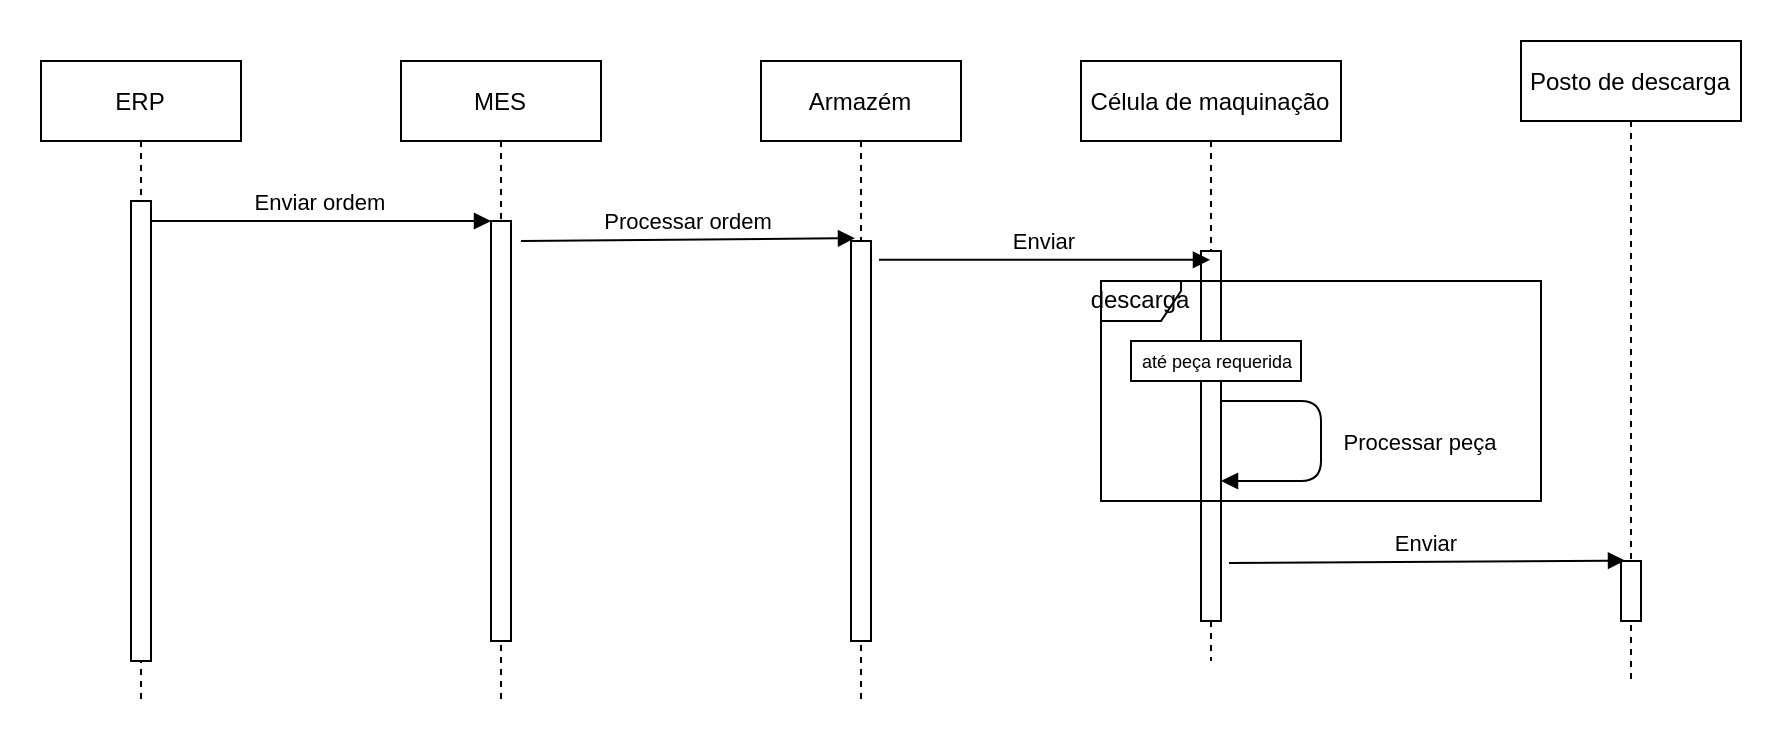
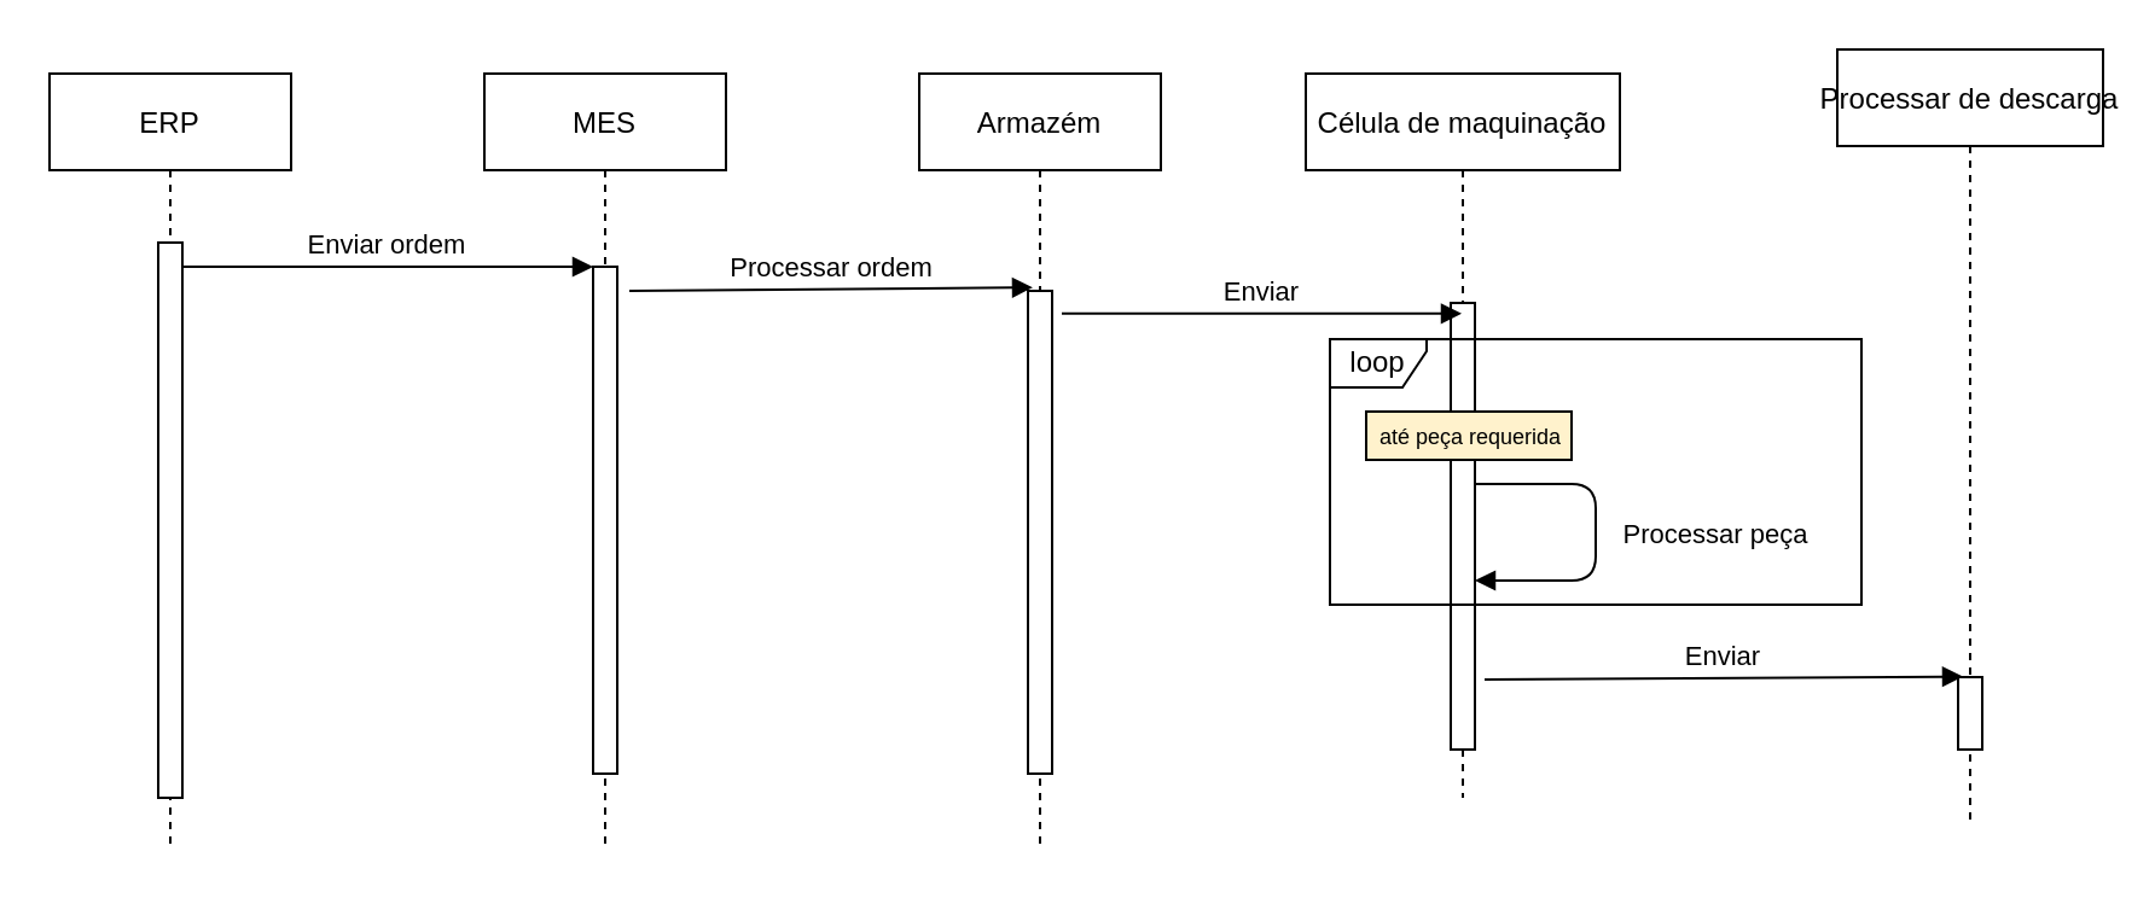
- <mxCell id="16" value="Posto de descarga" style="shape=umlLifeline;perimeter=lifelinePerimeter;container=1;collapsible=0;recursiveResize=0;rounded=0;shadow=0;strokeWidth=1;" parent="1" vertex="1"><mxGeometry x="760" y="20" width="110" height="320" as="geometry" /></mxCell>
+ <mxCell id="16" value="Processar de descarga" style="shape=umlLifeline;perimeter=lifelinePerimeter;container=1;collapsible=0;recursiveResize=0;rounded=0;shadow=0;strokeWidth=1;" parent="1" vertex="1"><mxGeometry x="760" y="20" width="110" height="320" as="geometry" /></mxCell>
- <mxCell id="13" value="descarga" style="shape=umlFrame;whiteSpace=wrap;html=1;width=40;height=20;" parent="1" vertex="1"><mxGeometry x="550" y="140" width="220" height="110" as="geometry" /></mxCell>
+ <mxCell id="13" value="loop" style="shape=umlFrame;whiteSpace=wrap;html=1;width=40;height=20;" parent="1" vertex="1"><mxGeometry x="550" y="140" width="220" height="110" as="geometry" /></mxCell>
- <mxCell id="14" value="&lt;font style=&quot;font-size: 9px&quot;&gt;até peça requerida&lt;/font&gt;" style="html=1;" parent="1" vertex="1"><mxGeometry x="565" y="170" width="85" height="20" as="geometry" /></mxCell>
+ <mxCell id="14" value="&lt;font style=&quot;font-size: 9px&quot;&gt;até peça requerida&lt;/font&gt;" style="html=1;fillColor=#fff2cc;" parent="1" vertex="1"><mxGeometry x="565" y="170" width="85" height="20" as="geometry" /></mxCell>
